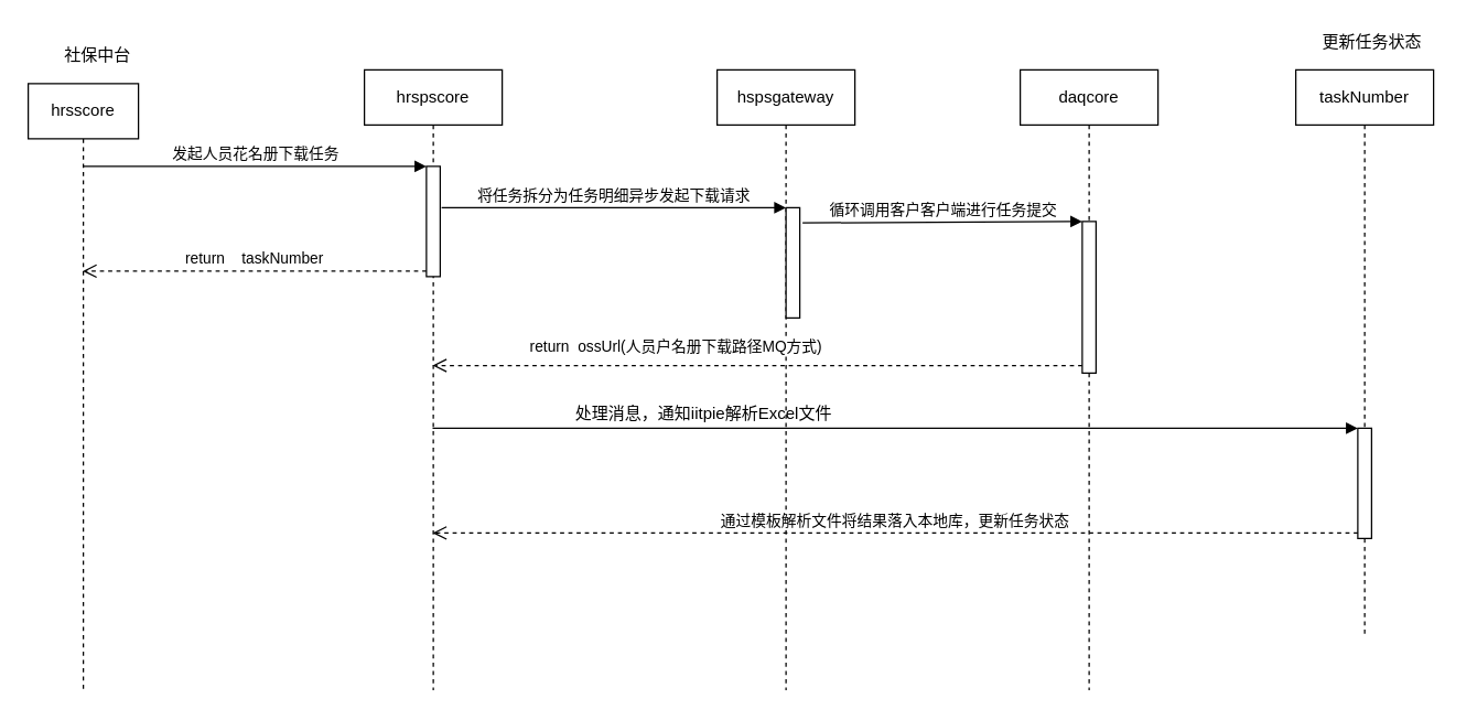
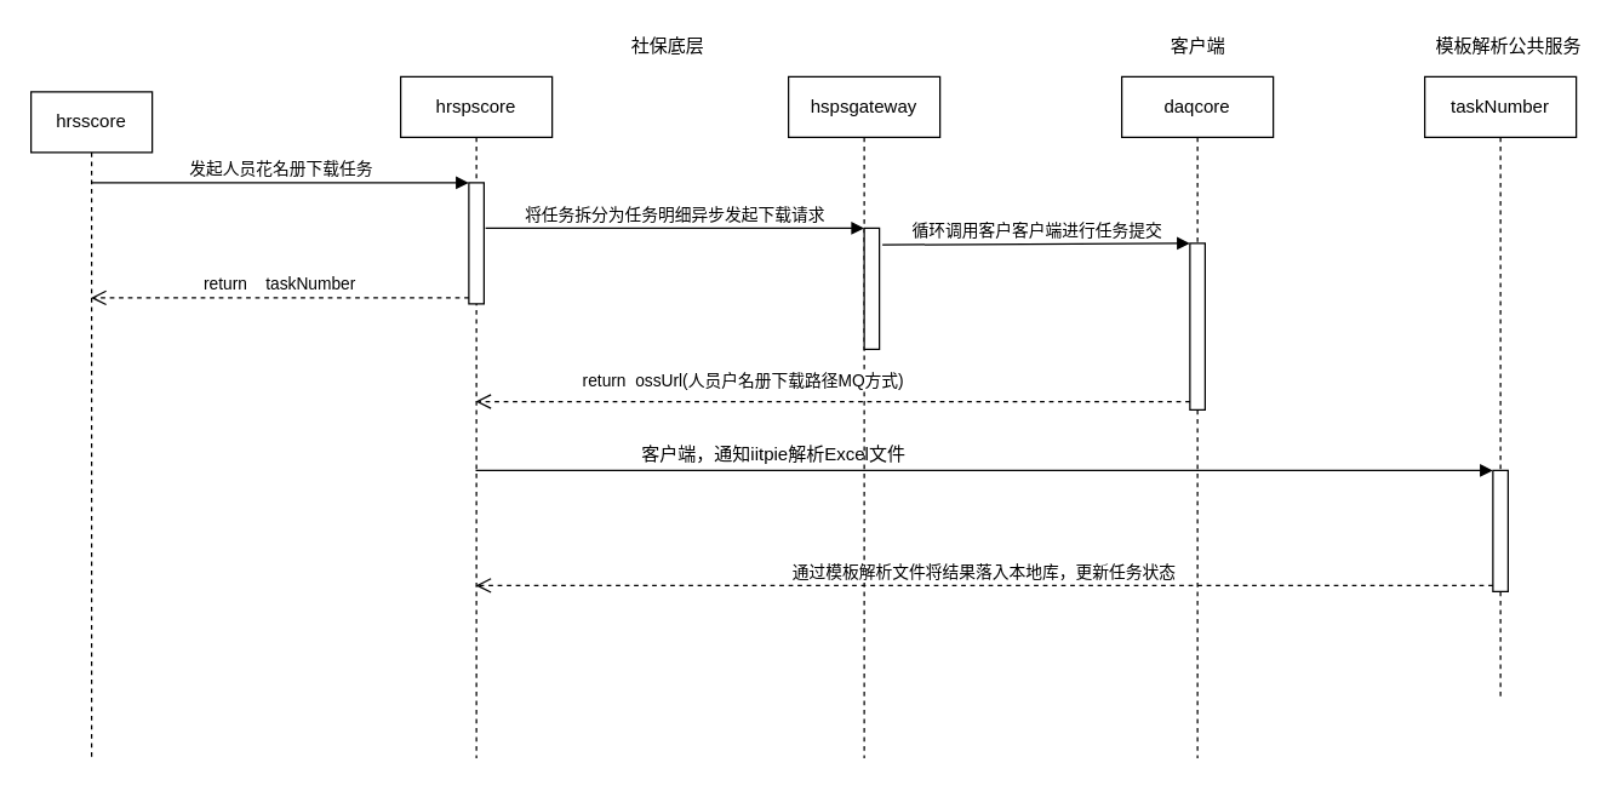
+ <mxCell id="6" value="社保底层" style="text;html=1;align=center;verticalAlign=middle;resizable=0;points=[];autosize=1;strokeColor=none;fillColor=none;" vertex="1" parent="1"><mxGeometry x="410" y="20" width="60" height="20" as="geometry" /></mxCell>
+ <mxCell id="11" value="客户端" style="text;html=1;align=center;verticalAlign=middle;resizable=0;points=[];autosize=1;strokeColor=none;fillColor=none;" vertex="1" parent="1"><mxGeometry x="765" y="20" width="50" height="20" as="geometry" /></mxCell>
- <mxCell id="19" value="更新任务状态" style="text;html=1;align=center;verticalAlign=middle;resizable=0;points=[];autosize=1;strokeColor=none;fillColor=none;" vertex="1" parent="1"><mxGeometry x="940" y="20" width="110" height="20" as="geometry" /></mxCell>
+ <mxCell id="19" value="模板解析公共服务" style="text;html=1;align=center;verticalAlign=middle;resizable=0;points=[];autosize=1;strokeColor=none;fillColor=none;" vertex="1" parent="1"><mxGeometry x="940" y="20" width="110" height="20" as="geometry" /></mxCell>
- <mxCell id="3" value="社保中台" style="text;html=1;align=center;verticalAlign=middle;resizable=0;points=[];autosize=1;strokeColor=none;fillColor=none;" vertex="1" parent="1"><mxGeometry x="40" y="30" width="60" height="20" as="geometry" /></mxCell>
- <mxCell id="21" value="处理消息，通知iitpie解析Excel文件" style="text;html=1;align=center;verticalAlign=middle;resizable=0;points=[];autosize=1;strokeColor=none;fillColor=none;" vertex="1" parent="1"><mxGeometry x="410" y="290" width="200" height="20" as="geometry" /></mxCell>
+ <mxCell id="21" value="客户端，通知iitpie解析Excel文件" style="text;html=1;align=center;verticalAlign=middle;resizable=0;points=[];autosize=1;strokeColor=none;fillColor=none;" vertex="1" parent="1"><mxGeometry x="410" y="290" width="200" height="20" as="geometry" /></mxCell>
